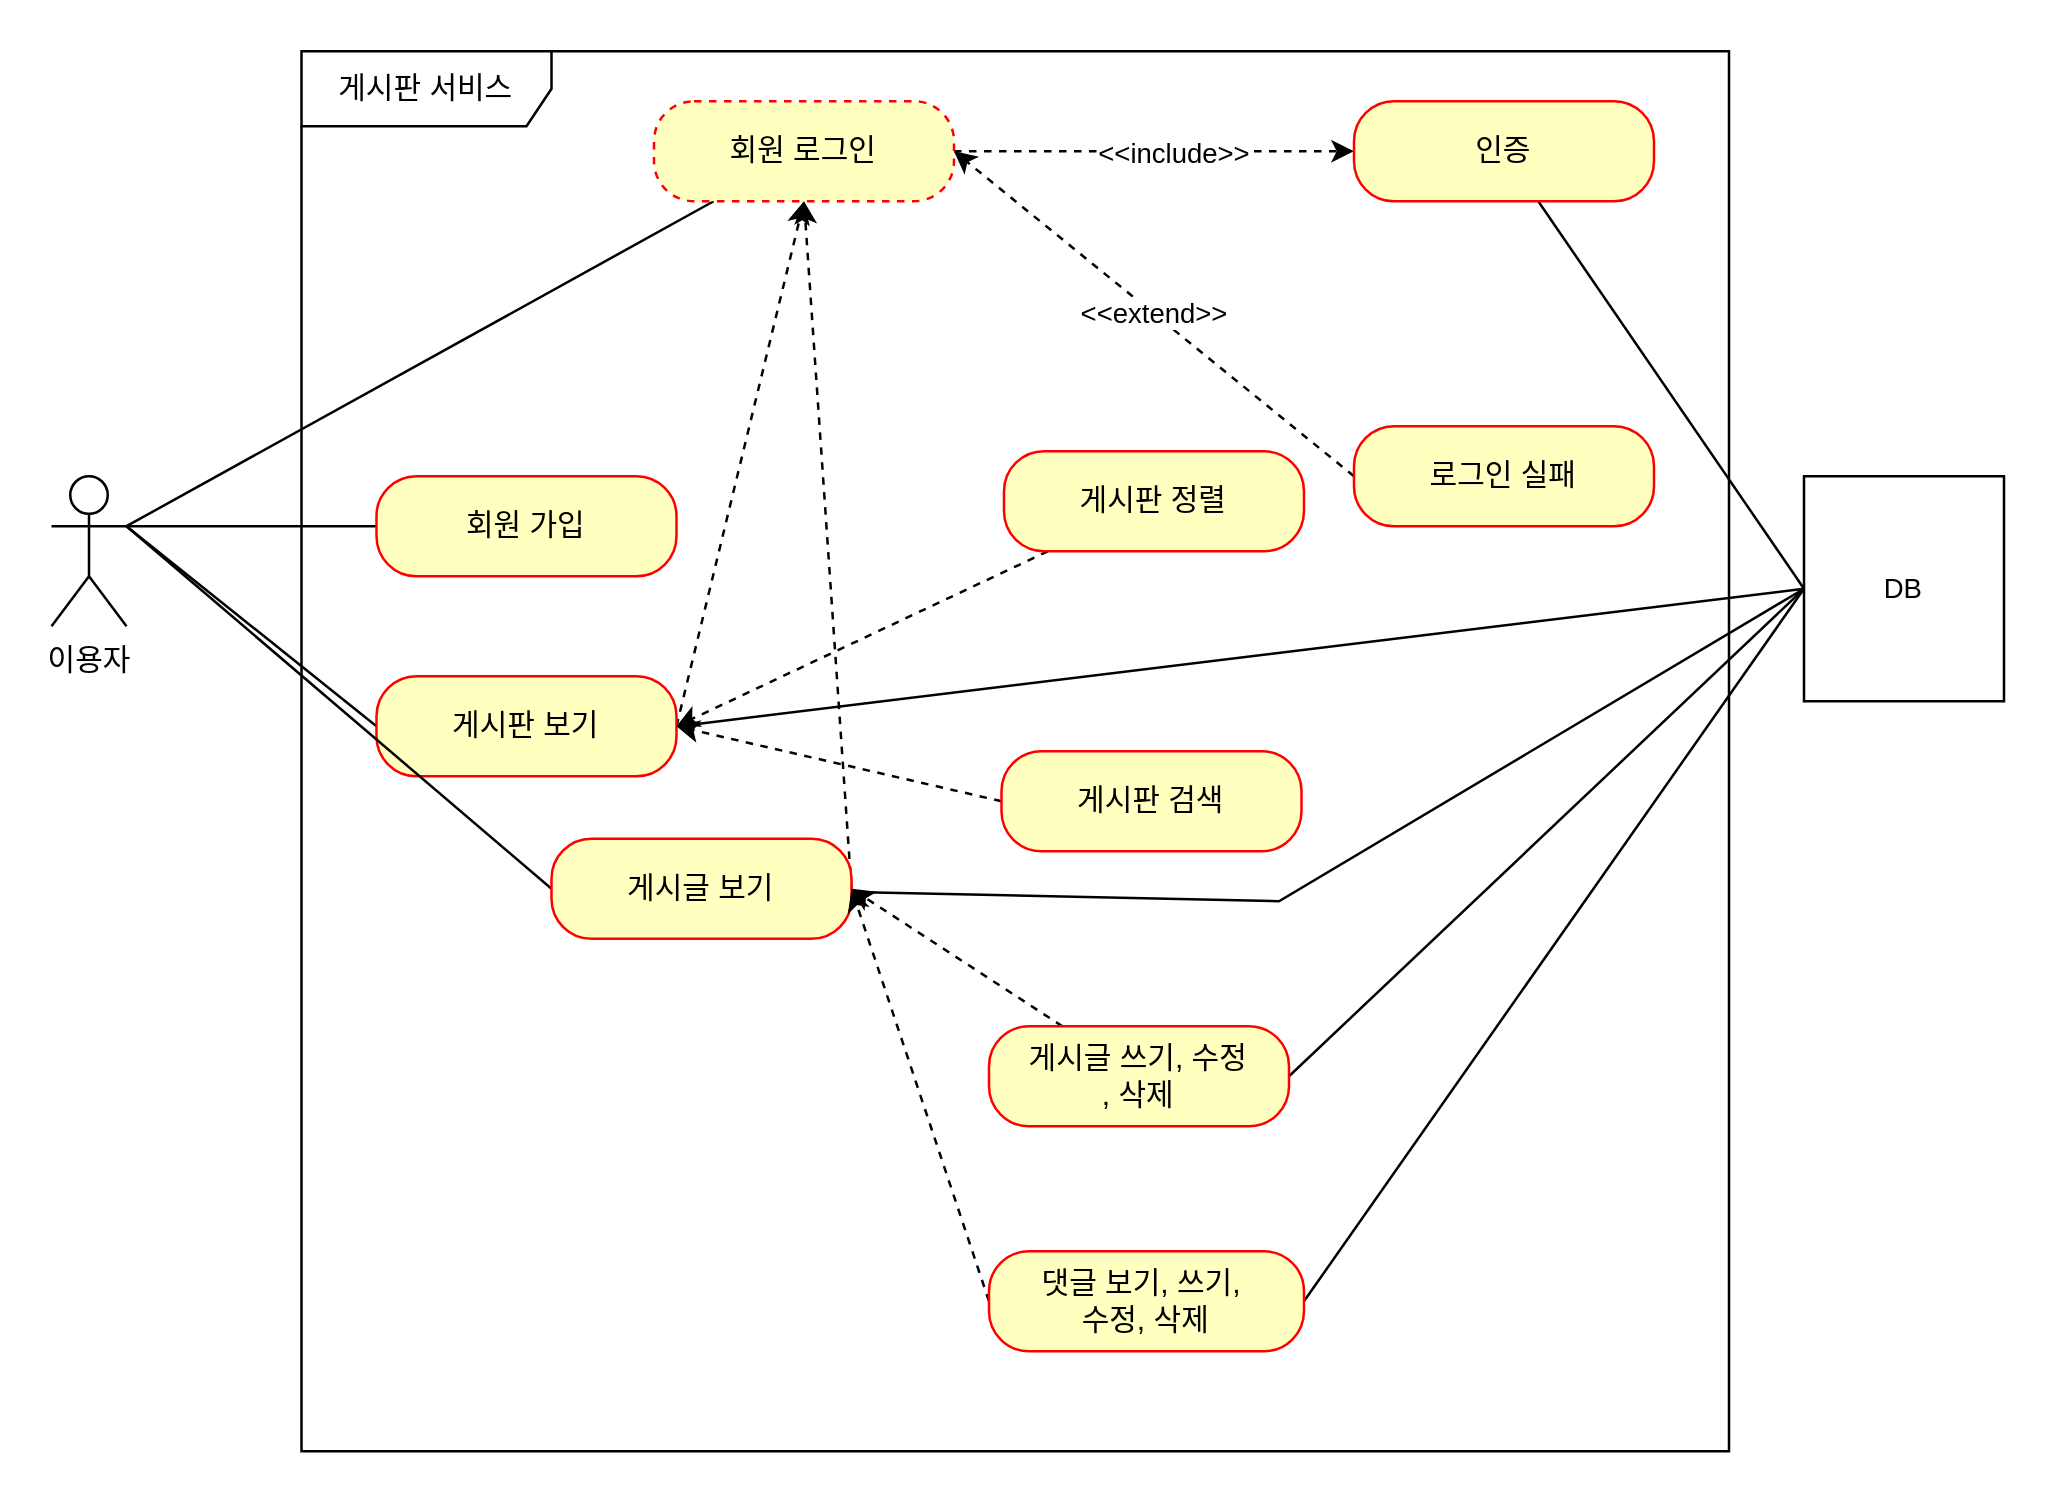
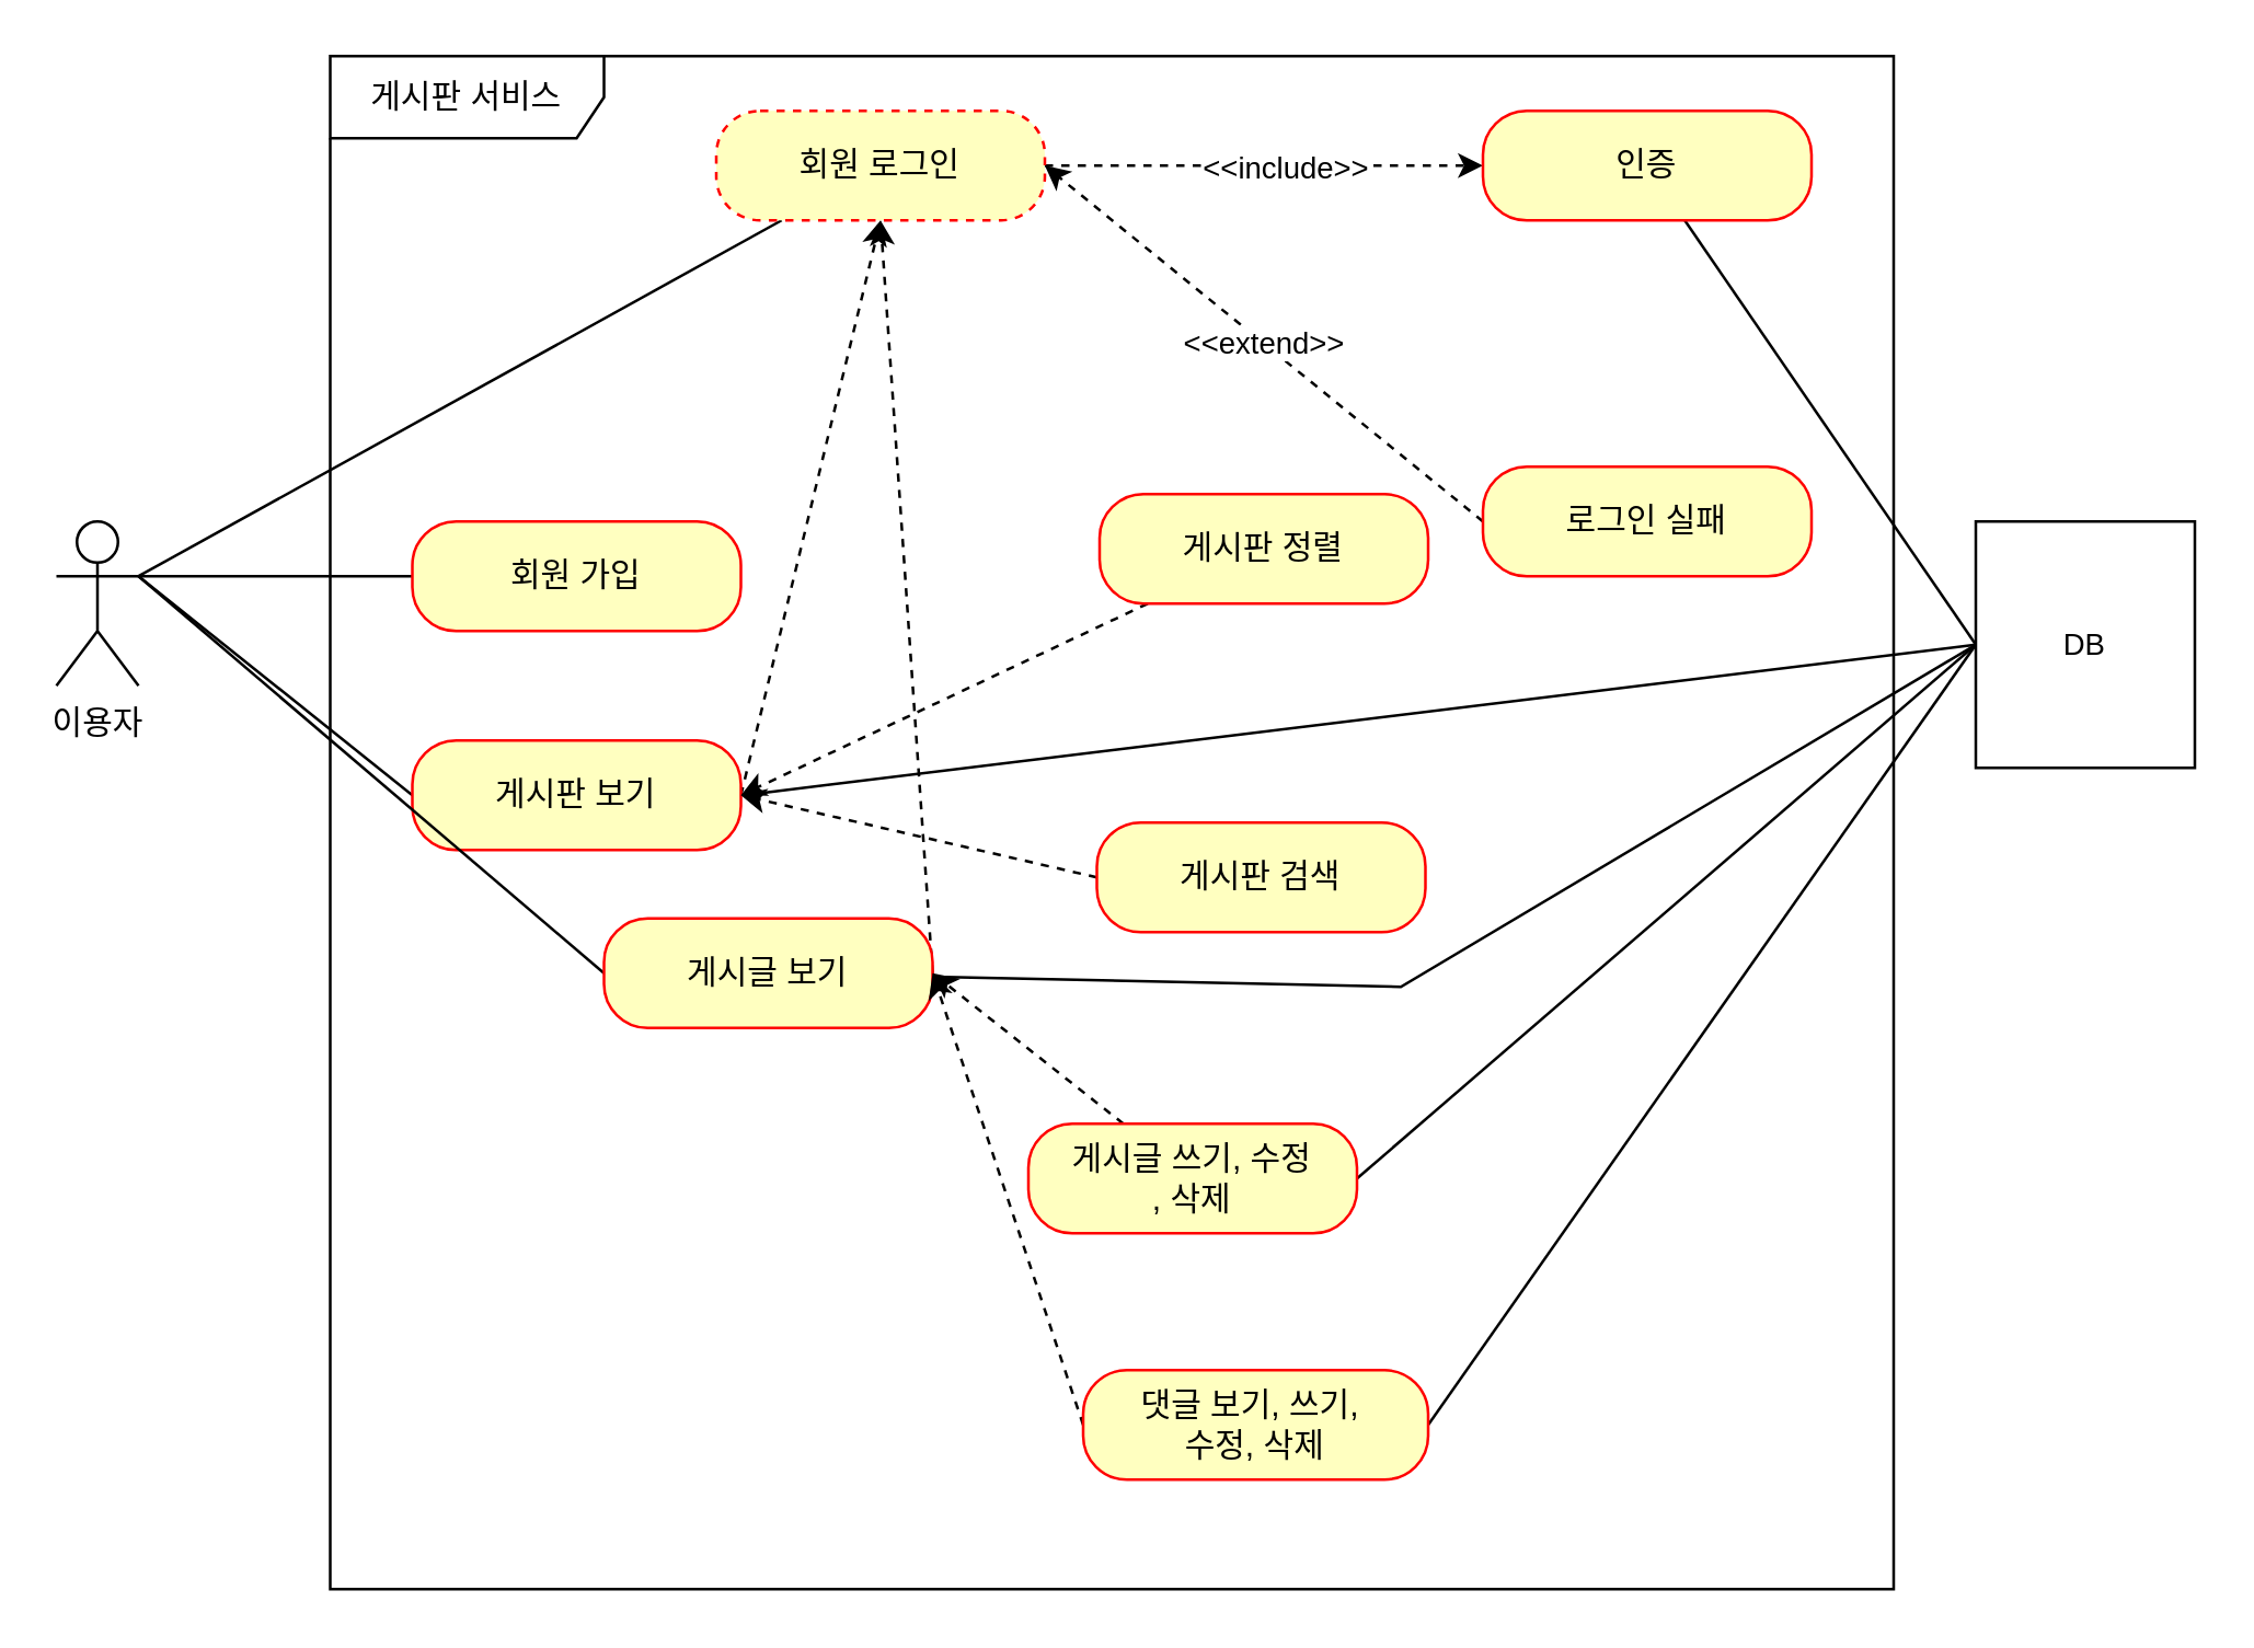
- <mxCell id="28" value="게시글 쓰기, 수정&lt;br&gt;, 삭제" style="rounded=1;whiteSpace=wrap;html=1;arcSize=40;fontColor=#000000;fillColor=#ffffc0;strokeColor=#ff0000;" vertex="1" parent="1"><mxGeometry x="395" y="410" width="120" height="40" as="geometry" /></mxCell>
+ <mxCell id="28" value="게시글 쓰기, 수정&lt;br&gt;, 삭제" style="rounded=1;whiteSpace=wrap;html=1;arcSize=40;fontColor=#000000;fillColor=#ffffc0;strokeColor=#ff0000;" vertex="1" parent="1"><mxGeometry x="375" y="410" width="120" height="40" as="geometry" /></mxCell>
